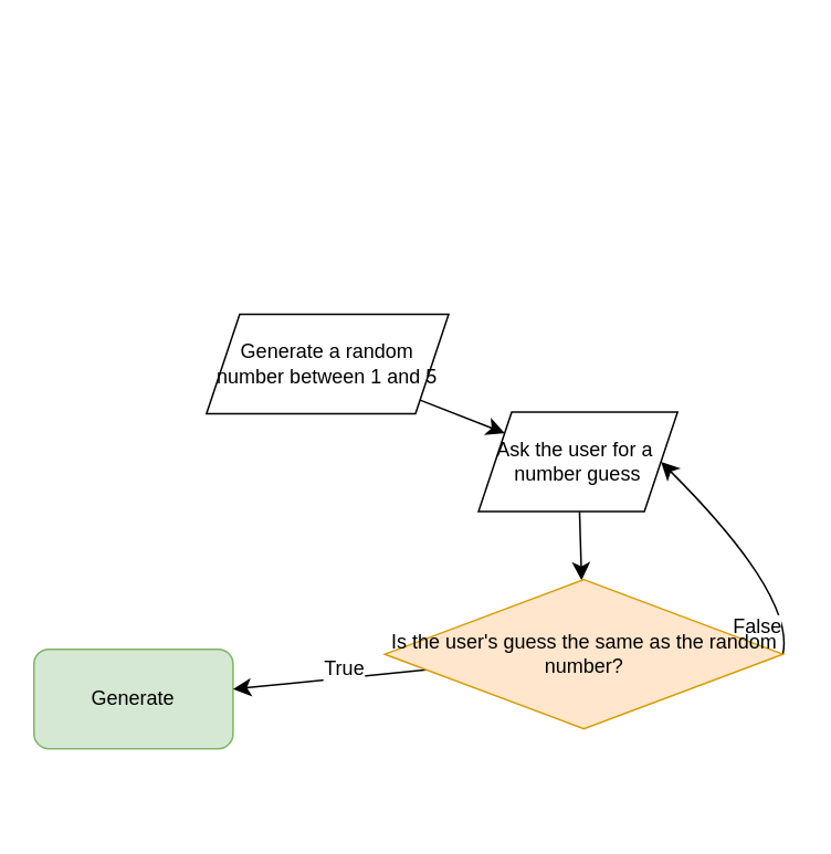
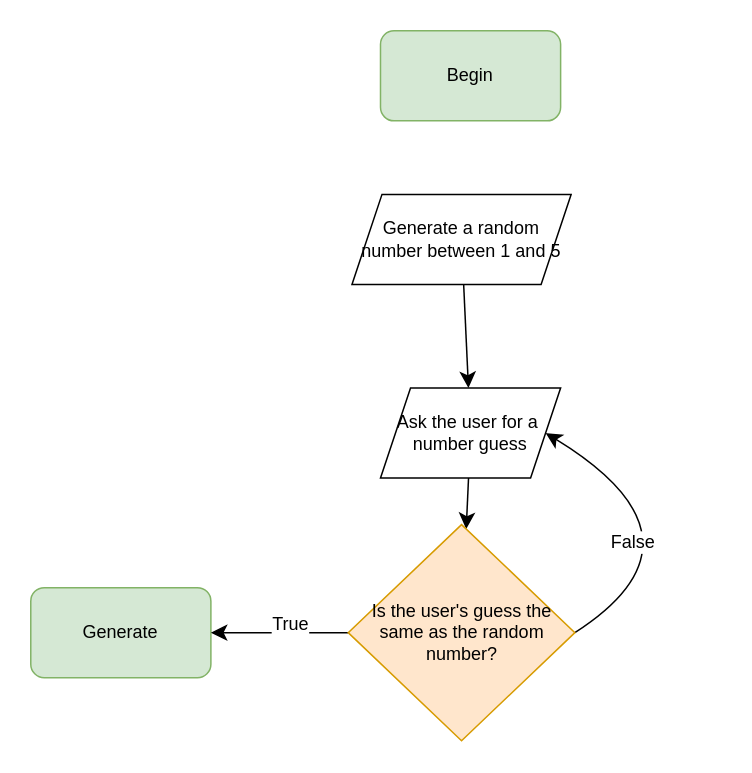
+ <mxCell id="2" value="Begin" style="rounded=1;whiteSpace=wrap;html=1;fillColor=#d5e8d4;strokeColor=#82b366;" vertex="1" parent="1"><mxGeometry x="253" y="20" width="120" height="60" as="geometry" /></mxCell>
- <mxCell id="4" value="Generate a random number between 1 and 5" style="shape=parallelogram;perimeter=parallelogramPerimeter;whiteSpace=wrap;html=1;fixedSize=1;" vertex="1" parent="1"><mxGeometry x="124" y="189" width="146" height="60" as="geometry" /></mxCell>
+ <mxCell id="4" value="Generate a random number between 1 and 5" style="shape=parallelogram;perimeter=parallelogramPerimeter;whiteSpace=wrap;html=1;fixedSize=1;" vertex="1" parent="1"><mxGeometry x="234" y="129" width="146" height="60" as="geometry" /></mxCell>
- <mxCell id="6" value="Ask the user for a&amp;nbsp;&lt;div&gt;number guess&lt;/div&gt;" style="shape=parallelogram;perimeter=parallelogramPerimeter;whiteSpace=wrap;html=1;fixedSize=1;" vertex="1" parent="1"><mxGeometry x="288" y="248" width="120" height="60" as="geometry" /></mxCell>
+ <mxCell id="6" value="Ask the user for a&amp;nbsp;&lt;div&gt;number guess&lt;/div&gt;" style="shape=parallelogram;perimeter=parallelogramPerimeter;whiteSpace=wrap;html=1;fixedSize=1;" vertex="1" parent="1"><mxGeometry x="253" y="258" width="120" height="60" as="geometry" /></mxCell>
- <mxCell id="12" value="Is the user's guess the same as the random number?" style="rhombus;whiteSpace=wrap;html=1;fillColor=#ffe6cc;strokeColor=#d79b00;" vertex="1" parent="1"><mxGeometry x="231.5" y="349" width="240" height="90" as="geometry" /></mxCell>
+ <mxCell id="12" value="Is the user's guess the same as the random number?" style="rhombus;whiteSpace=wrap;html=1;fillColor=#ffe6cc;strokeColor=#d79b00;" vertex="1" parent="1"><mxGeometry x="231.5" y="349" width="151" height="144" as="geometry" /></mxCell>
